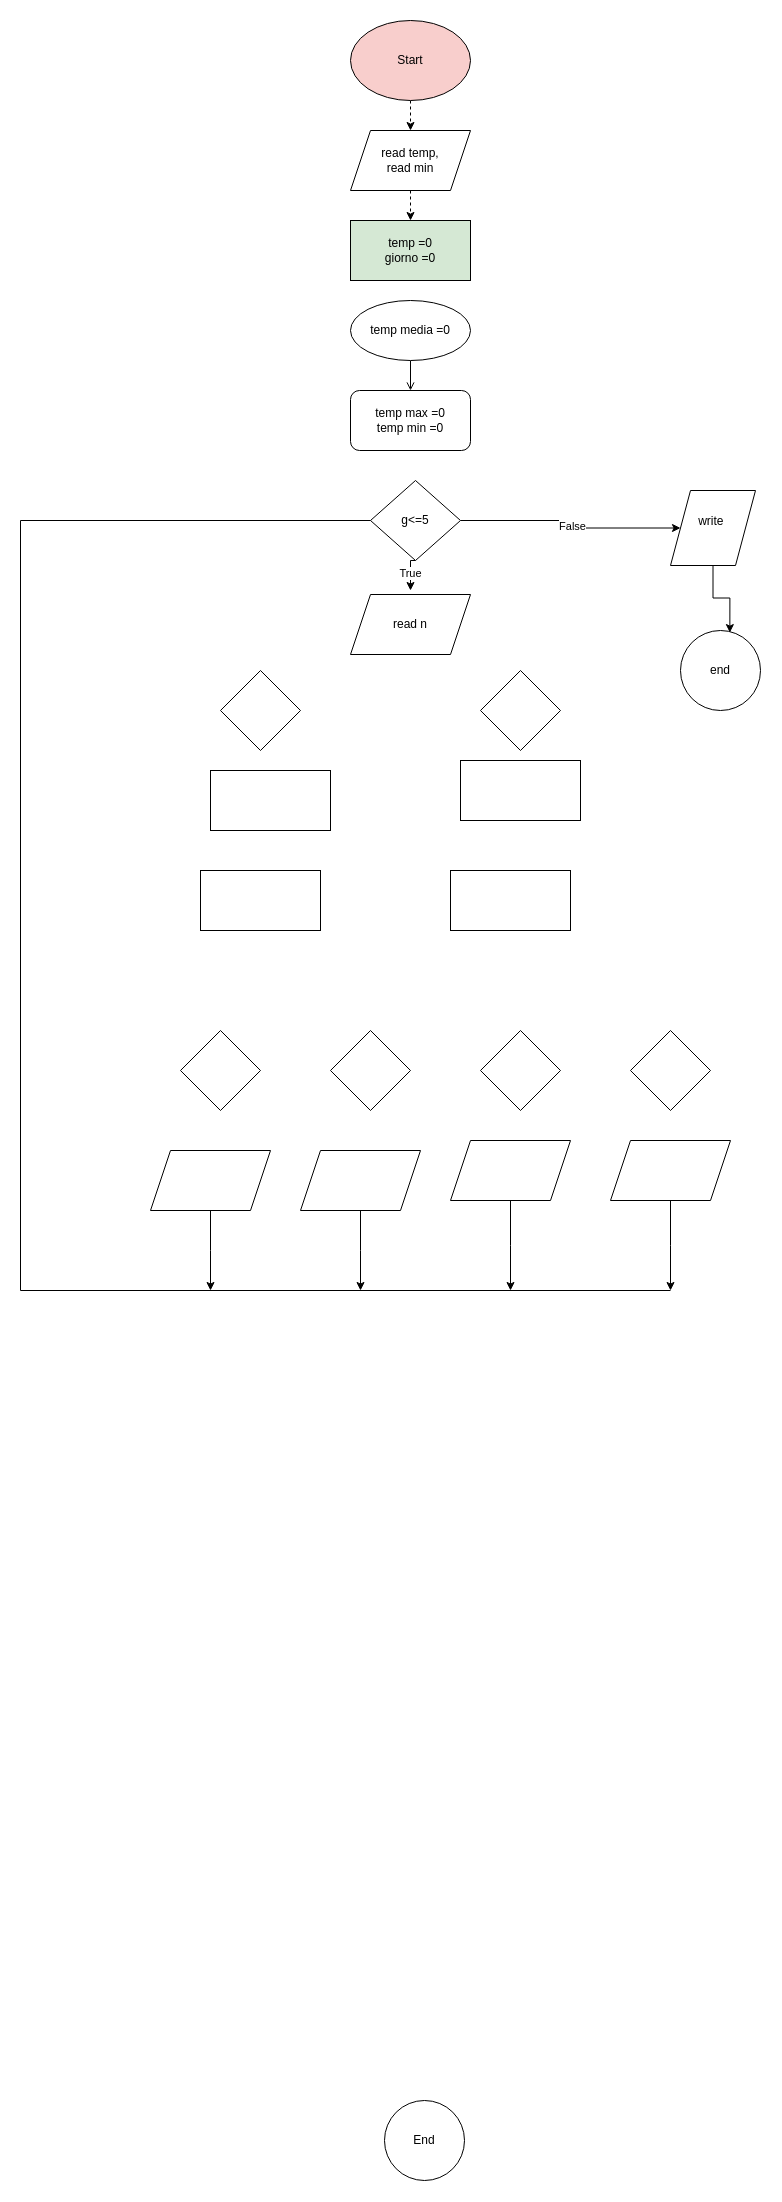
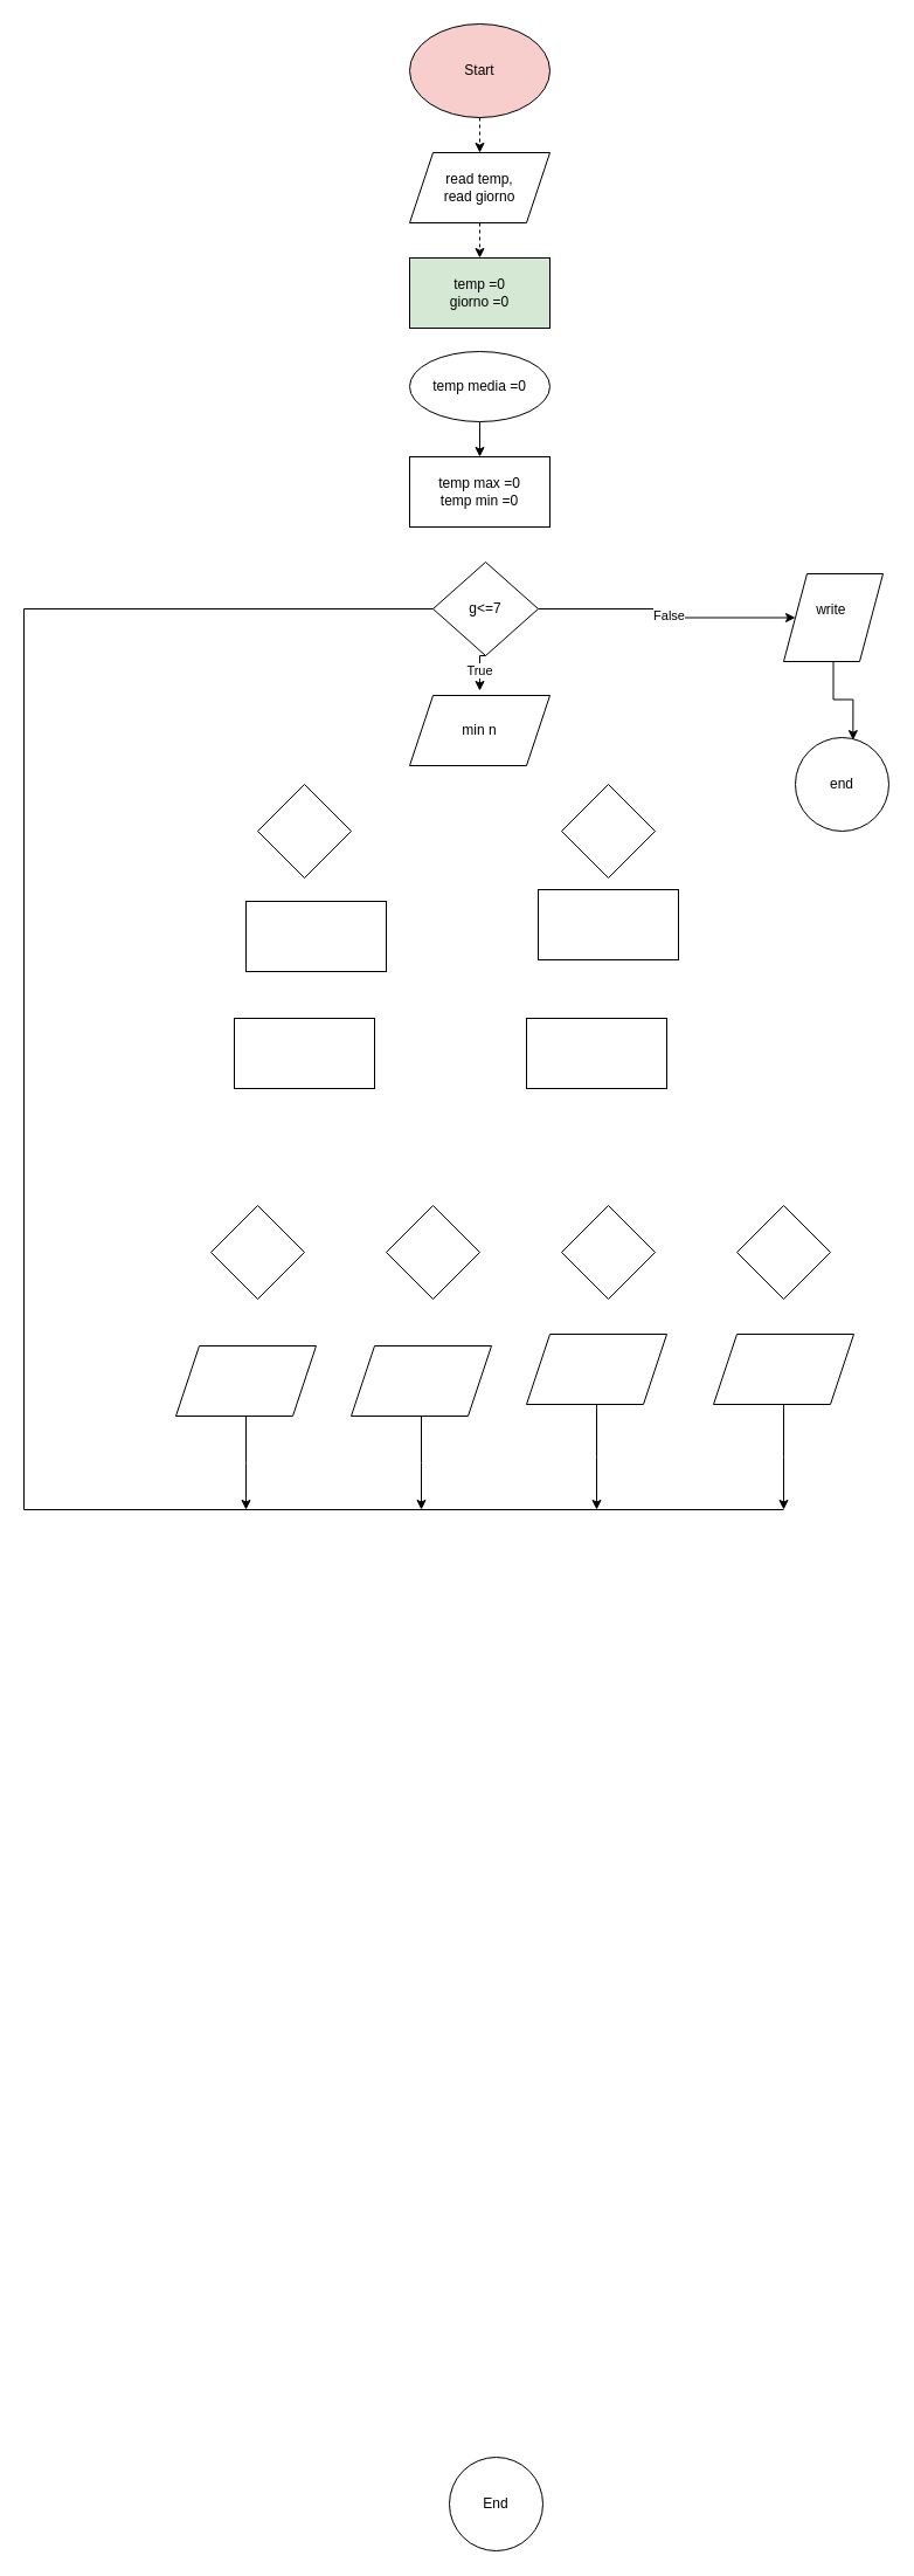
- <mxCell id="5" value="read temp,&lt;div&gt;read min&lt;/div&gt;" style="shape=parallelogram;perimeter=parallelogramPerimeter;whiteSpace=wrap;html=1;fixedSize=1;" vertex="1" parent="1"><mxGeometry x="350" y="130" width="120" height="60" as="geometry" /></mxCell>
+ <mxCell id="5" value="read temp,&lt;div&gt;read giorno&lt;/div&gt;" style="shape=parallelogram;perimeter=parallelogramPerimeter;whiteSpace=wrap;html=1;fixedSize=1;" vertex="1" parent="1"><mxGeometry x="350" y="130" width="120" height="60" as="geometry" /></mxCell>
- <mxCell id="7" style="edgeStyle=orthogonalEdgeStyle;rounded=0;orthogonalLoop=1;jettySize=auto;html=1;exitX=0.5;exitY=1;exitDx=0;exitDy=0;entryX=0.5;entryY=0;entryDx=0;entryDy=0;endArrow=open;" edge="1" parent="1" source="8" target="9"><mxGeometry relative="1" as="geometry" /></mxCell>
+ <mxCell id="7" style="edgeStyle=orthogonalEdgeStyle;rounded=0;orthogonalLoop=1;jettySize=auto;html=1;exitX=0.5;exitY=1;exitDx=0;exitDy=0;entryX=0.5;entryY=0;entryDx=0;entryDy=0;" edge="1" parent="1" source="8" target="9"><mxGeometry relative="1" as="geometry" /></mxCell>
- <mxCell id="9" value="temp max =0&lt;div&gt;temp min =0&lt;/div&gt;" style="whiteSpace=wrap;html=1;rounded=1;" vertex="1" parent="1"><mxGeometry x="350" y="390" width="120" height="60" as="geometry" /></mxCell>
+ <mxCell id="9" value="temp max =0&lt;div&gt;temp min =0&lt;/div&gt;" style="rounded=0;whiteSpace=wrap;html=1;" vertex="1" parent="1"><mxGeometry x="350" y="390" width="120" height="60" as="geometry" /></mxCell>
- <mxCell id="13" value="g&amp;lt;=5" style="rhombus;whiteSpace=wrap;html=1;" vertex="1" parent="1"><mxGeometry x="370" y="480" width="90" height="80" as="geometry" /></mxCell>
+ <mxCell id="13" value="g&amp;lt;=7" style="rhombus;whiteSpace=wrap;html=1;" vertex="1" parent="1"><mxGeometry x="370" y="480" width="90" height="80" as="geometry" /></mxCell>
- <mxCell id="16" value="read n" style="shape=parallelogram;perimeter=parallelogramPerimeter;whiteSpace=wrap;html=1;fixedSize=1;" vertex="1" parent="1"><mxGeometry x="350" y="594" width="120" height="60" as="geometry" /></mxCell>
+ <mxCell id="16" value="min n" style="shape=parallelogram;perimeter=parallelogramPerimeter;whiteSpace=wrap;html=1;fixedSize=1;" vertex="1" parent="1"><mxGeometry x="350" y="594" width="120" height="60" as="geometry" /></mxCell>
